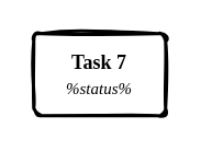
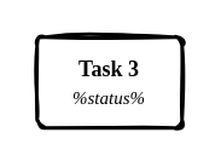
- <mxCell id="2" value="Task 7&lt;br&gt;&lt;span style=&quot;font-weight: normal&quot;&gt;&lt;i&gt;&lt;font style=&quot;font-size: 10px&quot;&gt;%status%&lt;/font&gt;&lt;/i&gt;&lt;/span&gt;" style="whiteSpace=wrap;html=1;strokeWidth=2;fillColor=swimlane;fontStyle=1;spacingTop=0;rounded=1;arcSize=9;points=[];sketch=1;fontFamily=Permanent Marker;hachureGap=8;fillWeight=1;" vertex="1" parent="1"><mxGeometry x="20" y="20" width="80" height="50" as="geometry" /></mxCell>
+ <mxCell id="2" value="Task 3&lt;br&gt;&lt;span style=&quot;font-weight: normal&quot;&gt;&lt;i&gt;&lt;font style=&quot;font-size: 10px&quot;&gt;%status%&lt;/font&gt;&lt;/i&gt;&lt;/span&gt;" style="whiteSpace=wrap;html=1;strokeWidth=2;fillColor=swimlane;fontStyle=1;spacingTop=0;rounded=1;arcSize=9;points=[];sketch=1;fontFamily=Permanent Marker;hachureGap=8;fillWeight=1;" vertex="1" parent="1"><mxGeometry x="20" y="20" width="80" height="50" as="geometry" /></mxCell>
